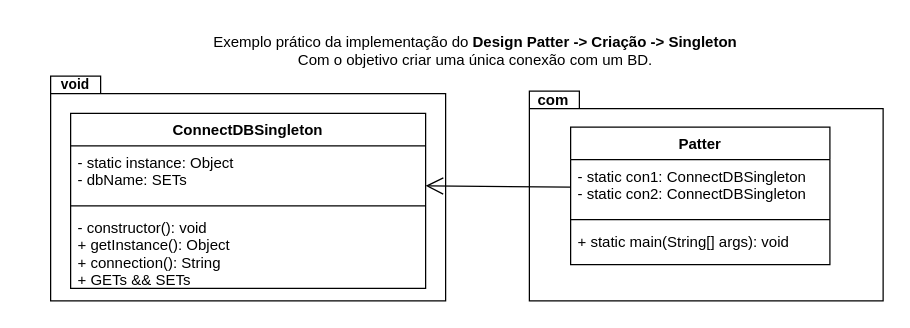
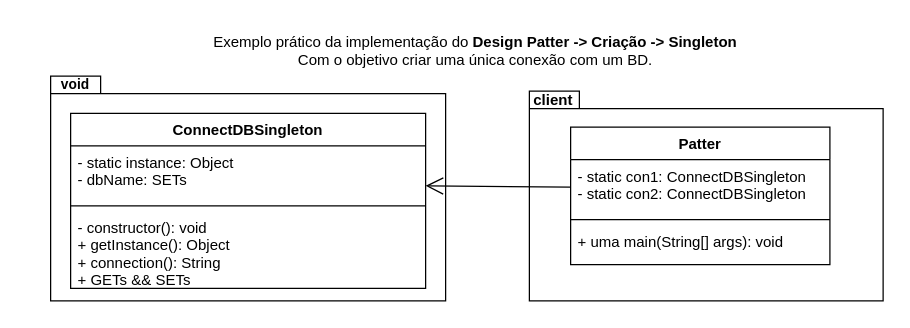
- <mxCell id="11" value="com" style="text;align=center;fontStyle=1;verticalAlign=middle;spacingLeft=3;spacingRight=3;strokeColor=none;rotatable=0;points=[[0,0.5],[1,0.5]];portConstraint=eastwest;" parent="1" vertex="1"><mxGeometry x="416" y="70.752" width="52.571" height="15.586" as="geometry" /></mxCell>
+ <mxCell id="11" value="client" style="text;align=center;fontStyle=1;verticalAlign=middle;spacingLeft=3;spacingRight=3;strokeColor=none;rotatable=0;points=[[0,0.5],[1,0.5]];portConstraint=eastwest;" parent="1" vertex="1"><mxGeometry x="416" y="70.752" width="52.571" height="15.586" as="geometry" /></mxCell>
- <mxCell id="15" value="+ static main(String[] args): void" style="text;strokeColor=none;fillColor=none;align=left;verticalAlign=top;spacingLeft=4;spacingRight=4;overflow=hidden;rotatable=0;points=[[0,0.5],[1,0.5]];portConstraint=eastwest;" parent="12" vertex="1"><mxGeometry y="78" width="207.43" height="32" as="geometry" /></mxCell>
+ <mxCell id="15" value="+ uma main(String[] args): void" style="text;strokeColor=none;fillColor=none;align=left;verticalAlign=top;spacingLeft=4;spacingRight=4;overflow=hidden;rotatable=0;points=[[0,0.5],[1,0.5]];portConstraint=eastwest;" parent="12" vertex="1"><mxGeometry y="78" width="207.43" height="32" as="geometry" /></mxCell>
